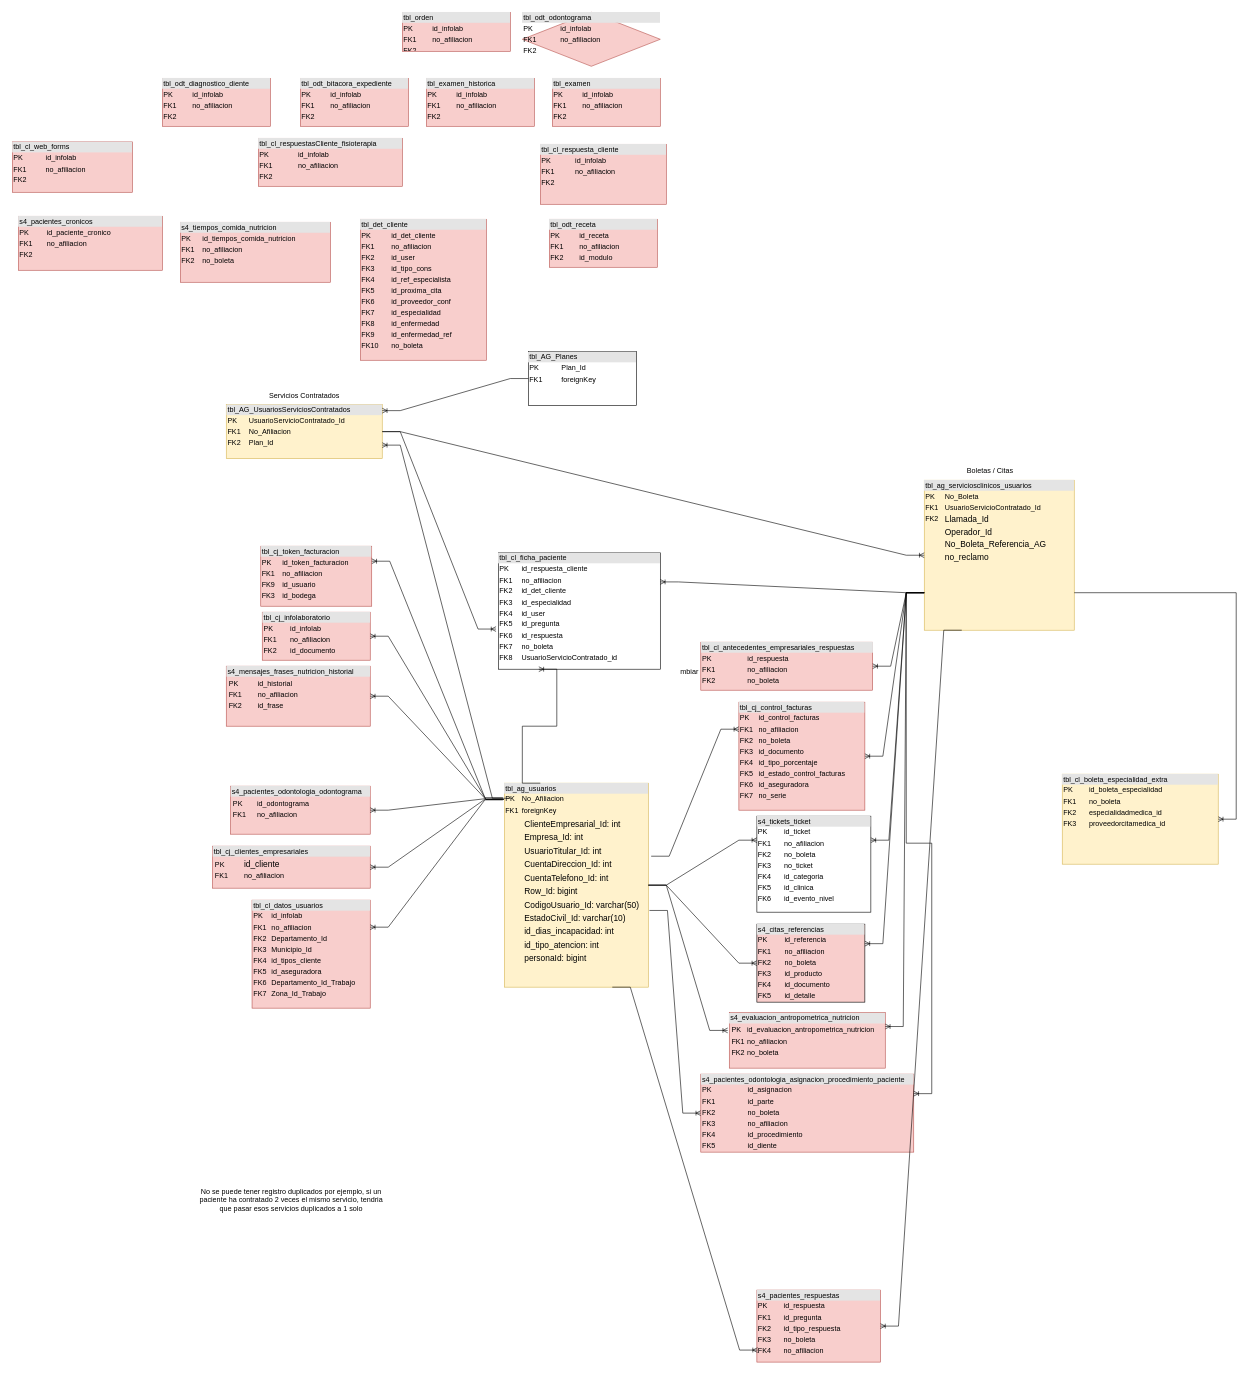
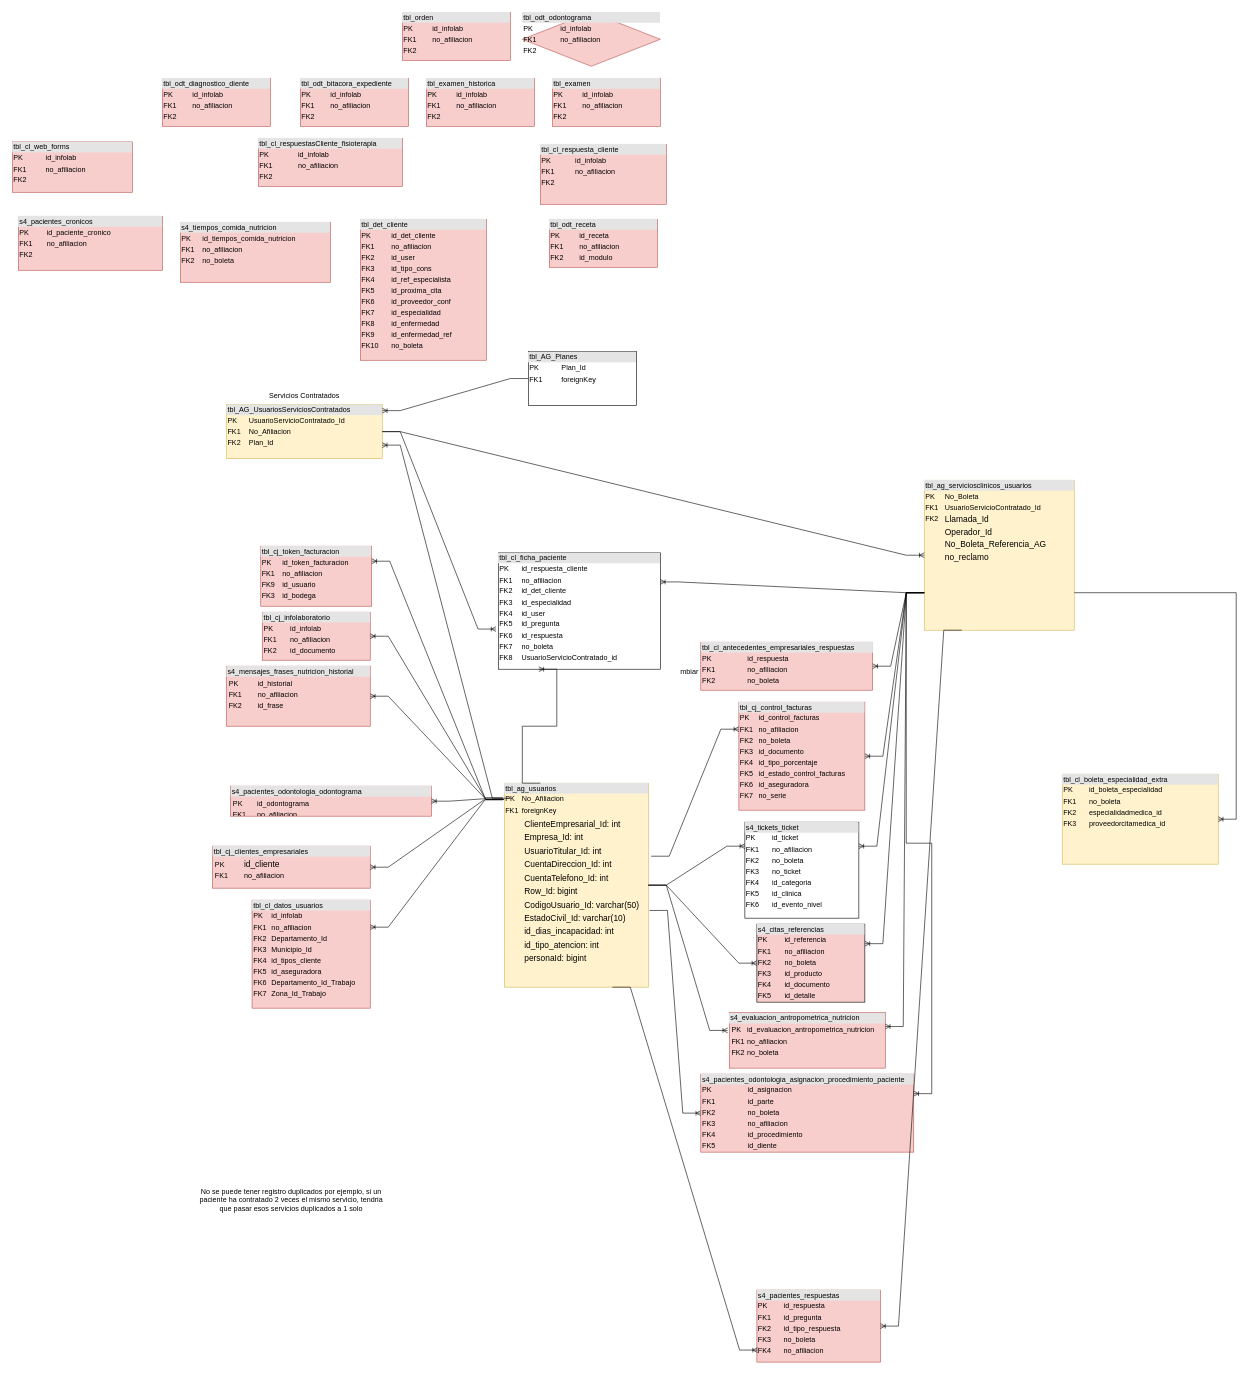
- <mxCell id="40" value="&lt;div style=&quot;box-sizing: border-box; width: 100%; background: rgb(228, 228, 228); padding: 2px;&quot;&gt;&lt;font style=&quot;font-size: 12px;&quot;&gt;tbl_orden&lt;/font&gt;&lt;/div&gt;&lt;table style=&quot;width: 100%;&quot; cellpadding=&quot;2&quot; cellspacing=&quot;0&quot;&gt;&lt;tbody&gt;&lt;tr&gt;&lt;td&gt;&lt;font style=&quot;font-size: 12px;&quot;&gt;PK&lt;/font&gt;&lt;/td&gt;&lt;td&gt;&lt;font style=&quot;font-size: 12px;&quot;&gt;id_infolab&lt;/font&gt;&lt;/td&gt;&lt;/tr&gt;&lt;tr&gt;&lt;td&gt;&lt;font style=&quot;font-size: 12px;&quot;&gt;FK1&lt;/font&gt;&lt;/td&gt;&lt;td&gt;&lt;font style=&quot;font-size: 12px;&quot;&gt;no_afiliacion&lt;br&gt;&lt;/font&gt;&lt;/td&gt;&lt;/tr&gt;&lt;tr&gt;&lt;td&gt;&lt;font style=&quot;font-size: 12px;&quot;&gt;FK2&lt;/font&gt;&lt;/td&gt;&lt;td&gt;&lt;br&gt;&lt;/td&gt;&lt;/tr&gt;&lt;/tbody&gt;&lt;/table&gt;" style="verticalAlign=top;align=left;overflow=fill;html=1;fillColor=#f8cecc;strokeColor=#b85450;" parent="1" vertex="1"><mxGeometry x="670" y="20" width="180" height="65" as="geometry" /></mxCell>
+ <mxCell id="40" value="&lt;div style=&quot;box-sizing: border-box; width: 100%; background: rgb(228, 228, 228); padding: 2px;&quot;&gt;&lt;font style=&quot;font-size: 12px;&quot;&gt;tbl_orden&lt;/font&gt;&lt;/div&gt;&lt;table style=&quot;width: 100%;&quot; cellpadding=&quot;2&quot; cellspacing=&quot;0&quot;&gt;&lt;tbody&gt;&lt;tr&gt;&lt;td&gt;&lt;font style=&quot;font-size: 12px;&quot;&gt;PK&lt;/font&gt;&lt;/td&gt;&lt;td&gt;&lt;font style=&quot;font-size: 12px;&quot;&gt;id_infolab&lt;/font&gt;&lt;/td&gt;&lt;/tr&gt;&lt;tr&gt;&lt;td&gt;&lt;font style=&quot;font-size: 12px;&quot;&gt;FK1&lt;/font&gt;&lt;/td&gt;&lt;td&gt;&lt;font style=&quot;font-size: 12px;&quot;&gt;no_afiliacion&lt;br&gt;&lt;/font&gt;&lt;/td&gt;&lt;/tr&gt;&lt;tr&gt;&lt;td&gt;&lt;font style=&quot;font-size: 12px;&quot;&gt;FK2&lt;/font&gt;&lt;/td&gt;&lt;td&gt;&lt;br&gt;&lt;/td&gt;&lt;/tr&gt;&lt;/tbody&gt;&lt;/table&gt;" style="verticalAlign=top;align=left;overflow=fill;html=1;fillColor=#f8cecc;strokeColor=#b85450;" parent="1" vertex="1"><mxGeometry x="670" y="20" width="180" height="80" as="geometry" /></mxCell>
- <mxCell id="13" value="Boletas / Citas" style="text;html=1;strokeColor=none;fillColor=none;align=center;verticalAlign=middle;whiteSpace=wrap;rounded=0;" parent="1" vertex="1"><mxGeometry x="1550" y="770" width="200" height="30" as="geometry" /></mxCell>
- <mxCell id="25" value="&lt;div style=&quot;box-sizing: border-box; width: 100%; background: rgb(228, 228, 228); padding: 2px;&quot;&gt;&lt;font style=&quot;font-size: 12px;&quot;&gt;s4_pacientes_odontologia_odontograma&lt;/font&gt;&lt;/div&gt;&lt;table style=&quot;width: 100%;&quot; cellpadding=&quot;2&quot; cellspacing=&quot;0&quot;&gt;&lt;tbody&gt;&lt;tr&gt;&lt;td&gt;&lt;table style=&quot;width: 180px;&quot; cellpadding=&quot;2&quot; cellspacing=&quot;0&quot;&gt;&lt;tbody&gt;&lt;tr&gt;&lt;td&gt;&lt;font style=&quot;font-size: 12px;&quot;&gt;PK&lt;/font&gt;&lt;/td&gt;&lt;td&gt;&lt;font style=&quot;font-size: 12px;&quot;&gt;id_odontograma&lt;br&gt;&lt;/font&gt;&lt;/td&gt;&lt;/tr&gt;&lt;tr&gt;&lt;td&gt;&lt;font style=&quot;font-size: 12px;&quot;&gt;FK1&lt;/font&gt;&lt;/td&gt;&lt;td&gt;&lt;font style=&quot;font-size: 12px;&quot;&gt;no_afiliacion&lt;br&gt;&lt;/font&gt;&lt;/td&gt;&lt;/tr&gt;&lt;tr&gt;&lt;td&gt;&lt;br&gt;&lt;/td&gt;&lt;td&gt;&lt;/td&gt;&lt;/tr&gt;&lt;/tbody&gt;&lt;/table&gt;&lt;/td&gt;&lt;td&gt;&lt;font style=&quot;font-size: 12px;&quot;&gt;&lt;br&gt;&lt;/font&gt;&lt;/td&gt;&lt;/tr&gt;&lt;tr&gt;&lt;td&gt;&lt;/td&gt;&lt;td&gt;&lt;font style=&quot;font-size: 12px;&quot;&gt;&lt;br&gt;&lt;/font&gt;&lt;/td&gt;&lt;/tr&gt;&lt;/tbody&gt;&lt;/table&gt;" style="verticalAlign=top;align=left;overflow=fill;html=1;fillColor=#f8cecc;strokeColor=#b85450;" parent="1" vertex="1"><mxGeometry x="383.5" y="1310" width="233" height="80" as="geometry" /></mxCell>
+ <mxCell id="25" value="&lt;div style=&quot;box-sizing: border-box; width: 100%; background: rgb(228, 228, 228); padding: 2px;&quot;&gt;&lt;font style=&quot;font-size: 12px;&quot;&gt;s4_pacientes_odontologia_odontograma&lt;/font&gt;&lt;/div&gt;&lt;table style=&quot;width: 100%;&quot; cellpadding=&quot;2&quot; cellspacing=&quot;0&quot;&gt;&lt;tbody&gt;&lt;tr&gt;&lt;td&gt;&lt;table style=&quot;width: 180px;&quot; cellpadding=&quot;2&quot; cellspacing=&quot;0&quot;&gt;&lt;tbody&gt;&lt;tr&gt;&lt;td&gt;&lt;font style=&quot;font-size: 12px;&quot;&gt;PK&lt;/font&gt;&lt;/td&gt;&lt;td&gt;&lt;font style=&quot;font-size: 12px;&quot;&gt;id_odontograma&lt;br&gt;&lt;/font&gt;&lt;/td&gt;&lt;/tr&gt;&lt;tr&gt;&lt;td&gt;&lt;font style=&quot;font-size: 12px;&quot;&gt;FK1&lt;/font&gt;&lt;/td&gt;&lt;td&gt;&lt;font style=&quot;font-size: 12px;&quot;&gt;no_afiliacion&lt;br&gt;&lt;/font&gt;&lt;/td&gt;&lt;/tr&gt;&lt;tr&gt;&lt;td&gt;&lt;br&gt;&lt;/td&gt;&lt;td&gt;&lt;/td&gt;&lt;/tr&gt;&lt;/tbody&gt;&lt;/table&gt;&lt;/td&gt;&lt;td&gt;&lt;font style=&quot;font-size: 12px;&quot;&gt;&lt;br&gt;&lt;/font&gt;&lt;/td&gt;&lt;/tr&gt;&lt;tr&gt;&lt;td&gt;&lt;/td&gt;&lt;td&gt;&lt;font style=&quot;font-size: 12px;&quot;&gt;&lt;br&gt;&lt;/font&gt;&lt;/td&gt;&lt;/tr&gt;&lt;/tbody&gt;&lt;/table&gt;" style="verticalAlign=top;align=left;overflow=fill;html=1;fillColor=#f8cecc;strokeColor=#b85450;" parent="1" vertex="1"><mxGeometry x="383.5" y="1310" width="335" height="50" as="geometry" /></mxCell>
- <mxCell id="30" value="&lt;div style=&quot;box-sizing: border-box; width: 100%; background: rgb(228, 228, 228); padding: 2px;&quot;&gt;&lt;font style=&quot;font-size: 12px;&quot;&gt;s4_tickets_ticket&lt;/font&gt;&lt;/div&gt;&lt;table style=&quot;width: 100%;&quot; cellpadding=&quot;2&quot; cellspacing=&quot;0&quot;&gt;&lt;tbody&gt;&lt;tr&gt;&lt;td&gt;&lt;font style=&quot;font-size: 12px;&quot;&gt;PK&lt;/font&gt;&lt;/td&gt;&lt;td&gt;&lt;font style=&quot;font-size: 12px;&quot;&gt;id_ticket&lt;/font&gt;&lt;/td&gt;&lt;/tr&gt;&lt;tr&gt;&lt;td&gt;&lt;font style=&quot;font-size: 12px;&quot;&gt;FK1&lt;/font&gt;&lt;/td&gt;&lt;td&gt;&lt;font style=&quot;font-size: 12px;&quot;&gt;no_afiliacion&lt;br&gt;&lt;/font&gt;&lt;/td&gt;&lt;/tr&gt;&lt;tr&gt;&lt;td&gt;&lt;font style=&quot;font-size: 12px;&quot;&gt;FK2&lt;/font&gt;&lt;/td&gt;&lt;td&gt;&lt;font style=&quot;font-size: 12px;&quot;&gt;no_boleta&lt;br&gt;&lt;/font&gt;&lt;/td&gt;&lt;/tr&gt;&lt;tr&gt;&lt;td&gt;&lt;font style=&quot;font-size: 12px;&quot;&gt;FK3&lt;/font&gt;&lt;/td&gt;&lt;td&gt;&lt;font style=&quot;font-size: 12px;&quot;&gt;no_ticket&lt;br&gt;&lt;/font&gt;&lt;/td&gt;&lt;/tr&gt;&lt;tr&gt;&lt;td&gt;&lt;font style=&quot;font-size: 12px;&quot;&gt;FK4&lt;/font&gt;&lt;/td&gt;&lt;td&gt;&lt;font style=&quot;font-size: 12px;&quot;&gt;id_categoria&lt;br&gt;&lt;/font&gt;&lt;/td&gt;&lt;/tr&gt;&lt;tr&gt;&lt;td&gt;&lt;font style=&quot;font-size: 12px;&quot;&gt;FK5&lt;/font&gt;&lt;/td&gt;&lt;td&gt;&lt;font style=&quot;font-size: 12px;&quot;&gt;id_clinica&lt;br&gt;&lt;/font&gt;&lt;/td&gt;&lt;/tr&gt;&lt;tr&gt;&lt;td&gt;&lt;font style=&quot;font-size: 12px;&quot;&gt;FK6&lt;/font&gt;&lt;/td&gt;&lt;td&gt;&lt;font style=&quot;font-size: 12px;&quot;&gt;id_evento_nivel&lt;/font&gt;&lt;br&gt;&lt;/td&gt;&lt;/tr&gt;&lt;tr&gt;&lt;td&gt;&lt;br&gt;&lt;/td&gt;&lt;td&gt;&lt;br&gt;&lt;/td&gt;&lt;/tr&gt;&lt;/tbody&gt;&lt;/table&gt;" style="verticalAlign=top;align=left;overflow=fill;html=1;" parent="1" vertex="1"><mxGeometry x="1261" y="1360" width="190" height="160" as="geometry" /></mxCell>
+ <mxCell id="30" value="&lt;div style=&quot;box-sizing: border-box; width: 100%; background: rgb(228, 228, 228); padding: 2px;&quot;&gt;&lt;font style=&quot;font-size: 12px;&quot;&gt;s4_tickets_ticket&lt;/font&gt;&lt;/div&gt;&lt;table style=&quot;width: 100%;&quot; cellpadding=&quot;2&quot; cellspacing=&quot;0&quot;&gt;&lt;tbody&gt;&lt;tr&gt;&lt;td&gt;&lt;font style=&quot;font-size: 12px;&quot;&gt;PK&lt;/font&gt;&lt;/td&gt;&lt;td&gt;&lt;font style=&quot;font-size: 12px;&quot;&gt;id_ticket&lt;/font&gt;&lt;/td&gt;&lt;/tr&gt;&lt;tr&gt;&lt;td&gt;&lt;font style=&quot;font-size: 12px;&quot;&gt;FK1&lt;/font&gt;&lt;/td&gt;&lt;td&gt;&lt;font style=&quot;font-size: 12px;&quot;&gt;no_afiliacion&lt;br&gt;&lt;/font&gt;&lt;/td&gt;&lt;/tr&gt;&lt;tr&gt;&lt;td&gt;&lt;font style=&quot;font-size: 12px;&quot;&gt;FK2&lt;/font&gt;&lt;/td&gt;&lt;td&gt;&lt;font style=&quot;font-size: 12px;&quot;&gt;no_boleta&lt;br&gt;&lt;/font&gt;&lt;/td&gt;&lt;/tr&gt;&lt;tr&gt;&lt;td&gt;&lt;font style=&quot;font-size: 12px;&quot;&gt;FK3&lt;/font&gt;&lt;/td&gt;&lt;td&gt;&lt;font style=&quot;font-size: 12px;&quot;&gt;no_ticket&lt;br&gt;&lt;/font&gt;&lt;/td&gt;&lt;/tr&gt;&lt;tr&gt;&lt;td&gt;&lt;font style=&quot;font-size: 12px;&quot;&gt;FK4&lt;/font&gt;&lt;/td&gt;&lt;td&gt;&lt;font style=&quot;font-size: 12px;&quot;&gt;id_categoria&lt;br&gt;&lt;/font&gt;&lt;/td&gt;&lt;/tr&gt;&lt;tr&gt;&lt;td&gt;&lt;font style=&quot;font-size: 12px;&quot;&gt;FK5&lt;/font&gt;&lt;/td&gt;&lt;td&gt;&lt;font style=&quot;font-size: 12px;&quot;&gt;id_clinica&lt;br&gt;&lt;/font&gt;&lt;/td&gt;&lt;/tr&gt;&lt;tr&gt;&lt;td&gt;&lt;font style=&quot;font-size: 12px;&quot;&gt;FK6&lt;/font&gt;&lt;/td&gt;&lt;td&gt;&lt;font style=&quot;font-size: 12px;&quot;&gt;id_evento_nivel&lt;/font&gt;&lt;br&gt;&lt;/td&gt;&lt;/tr&gt;&lt;tr&gt;&lt;td&gt;&lt;br&gt;&lt;/td&gt;&lt;td&gt;&lt;br&gt;&lt;/td&gt;&lt;/tr&gt;&lt;/tbody&gt;&lt;/table&gt;" style="verticalAlign=top;align=left;overflow=fill;html=1;" parent="1" vertex="1"><mxGeometry x="1241" y="1370" width="190" height="160" as="geometry" /></mxCell>
